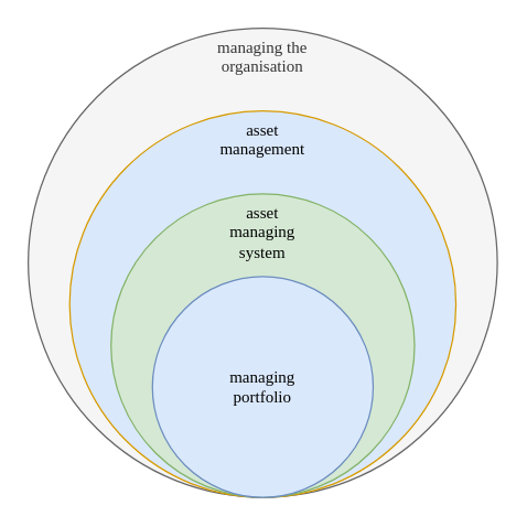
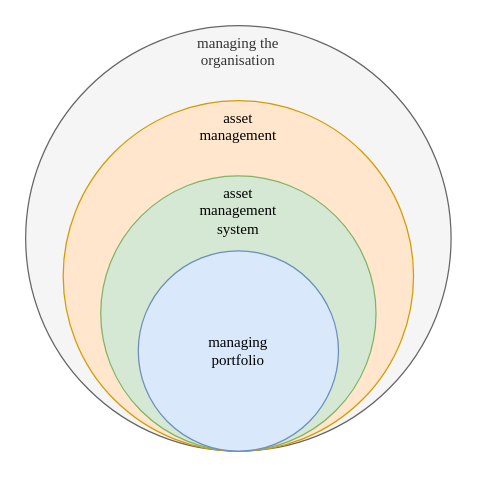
- <mxCell id="3" value="asset&lt;div&gt;management&lt;/div&gt;" style="ellipse;whiteSpace=wrap;html=1;aspect=fixed;fillColor=#dae8fc;strokeColor=#d79b00;verticalAlign=top;fontFamily=Times New Roman;" vertex="1" parent="1"><mxGeometry x="50" y="80" width="280" height="280" as="geometry" /></mxCell>
+ <mxCell id="3" value="asset&lt;div&gt;management&lt;/div&gt;" style="ellipse;whiteSpace=wrap;html=1;aspect=fixed;fillColor=#ffe6cc;strokeColor=#d79b00;verticalAlign=top;fontFamily=Times New Roman;" vertex="1" parent="1"><mxGeometry x="50" y="80" width="280" height="280" as="geometry" /></mxCell>
- <mxCell id="4" value="asset&lt;div&gt;managing&lt;/div&gt;&lt;div&gt;system&lt;/div&gt;" style="ellipse;whiteSpace=wrap;html=1;aspect=fixed;fillColor=#d5e8d4;strokeColor=#82b366;verticalAlign=top;fontFamily=Times New Roman;" vertex="1" parent="1"><mxGeometry x="80" y="140" width="220" height="220" as="geometry" /></mxCell>
+ <mxCell id="4" value="asset&lt;div&gt;management&lt;/div&gt;&lt;div&gt;system&lt;/div&gt;" style="ellipse;whiteSpace=wrap;html=1;aspect=fixed;fillColor=#d5e8d4;strokeColor=#82b366;verticalAlign=top;fontFamily=Times New Roman;" vertex="1" parent="1"><mxGeometry x="80" y="140" width="220" height="220" as="geometry" /></mxCell>
